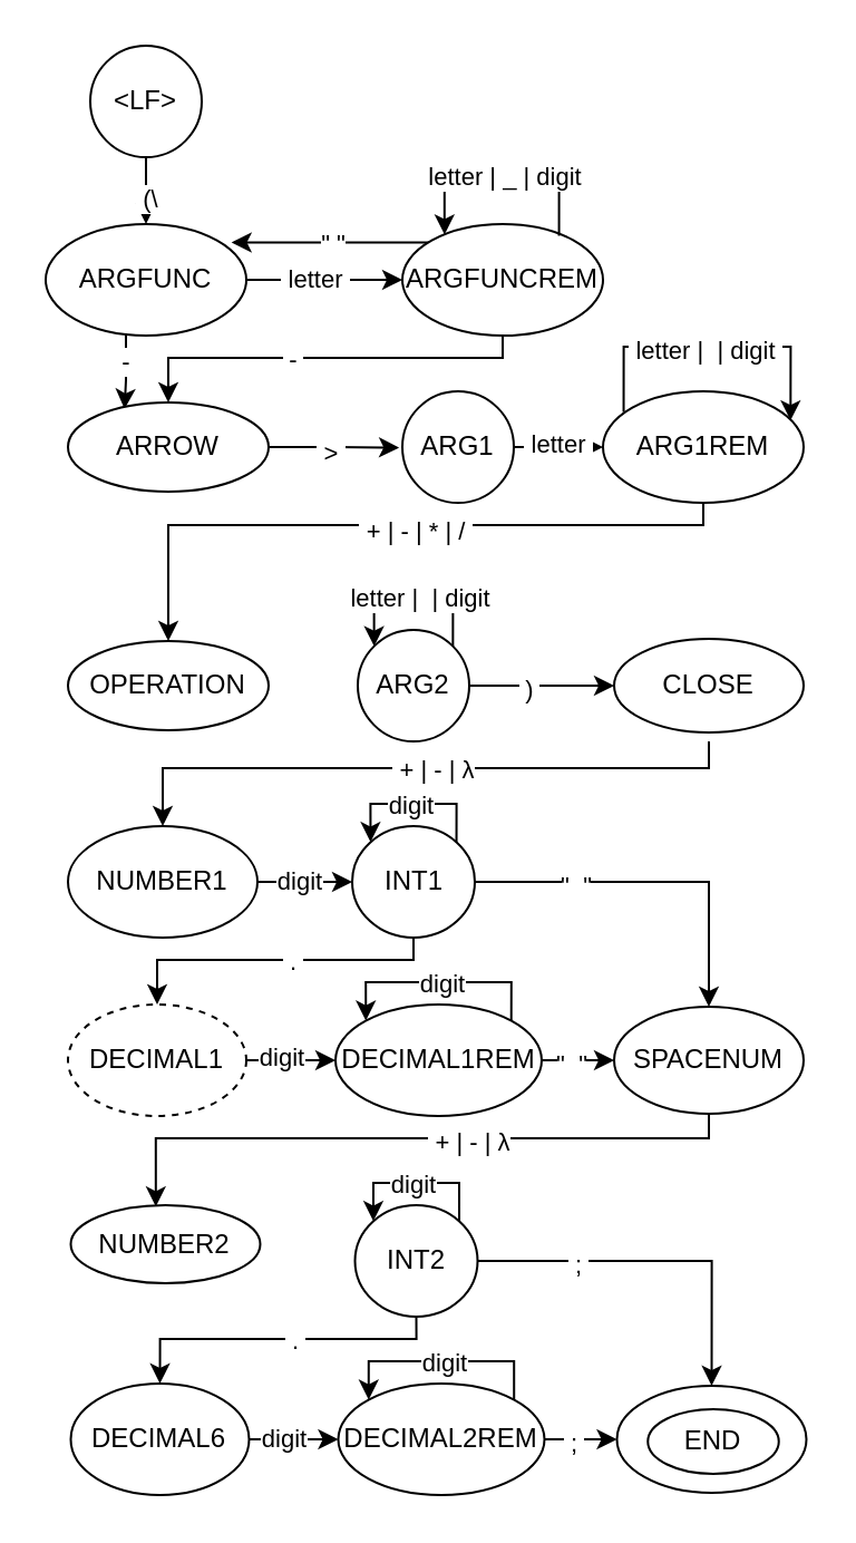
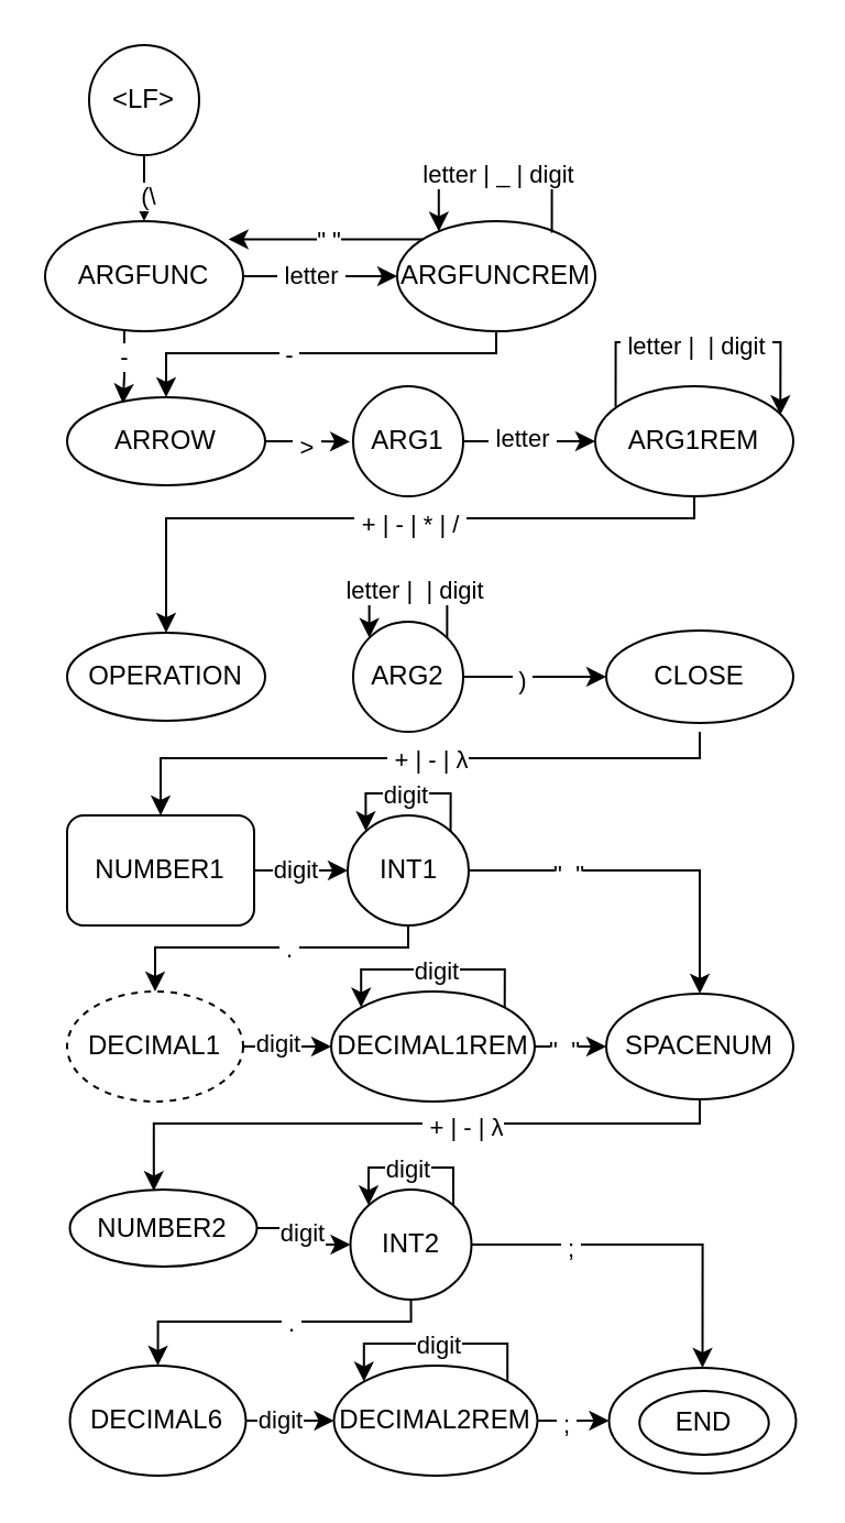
- <mxCell id="20" value="ARG1" style="ellipse;whiteSpace=wrap;html=1;" parent="1" vertex="1"><mxGeometry x="180" y="175" width="50" height="50" as="geometry" /></mxCell>
+ <mxCell id="20" value="ARG1" style="ellipse;whiteSpace=wrap;html=1;" parent="1" vertex="1"><mxGeometry x="160" y="175" width="50" height="50" as="geometry" /></mxCell>
- <mxCell id="39" value="NUMBER1" style="ellipse;whiteSpace=wrap;html=1;" parent="1" vertex="1"><mxGeometry x="30" y="370" width="85" height="50" as="geometry" /></mxCell>
+ <mxCell id="39" value="NUMBER1" style="whiteSpace=wrap;html=1;rounded=1;" parent="1" vertex="1"><mxGeometry x="30" y="370" width="85" height="50" as="geometry" /></mxCell>
+ <mxCell id="58" style="edgeStyle=orthogonalEdgeStyle;rounded=0;orthogonalLoop=1;jettySize=auto;html=1;entryX=0;entryY=0.5;entryDx=0;entryDy=0;" parent="1" source="60" target="65" edge="1"><mxGeometry relative="1" as="geometry" /></mxCell>
+ <mxCell id="59" value="digit" style="edgeLabel;html=1;align=center;verticalAlign=middle;resizable=0;points=[];" parent="58" vertex="1" connectable="0"><mxGeometry x="-0.076" y="1" relative="1" as="geometry"><mxPoint x="-2" as="offset" /></mxGeometry></mxCell>
